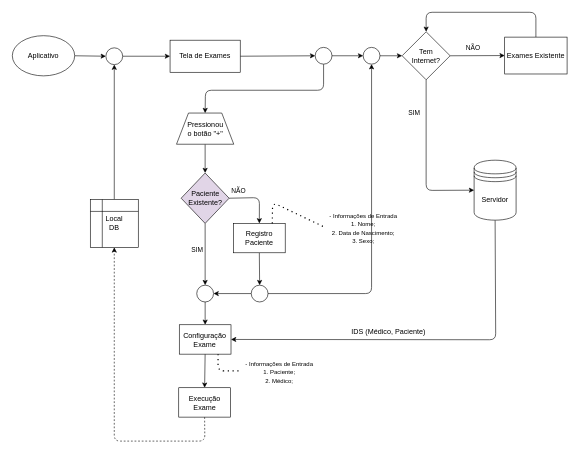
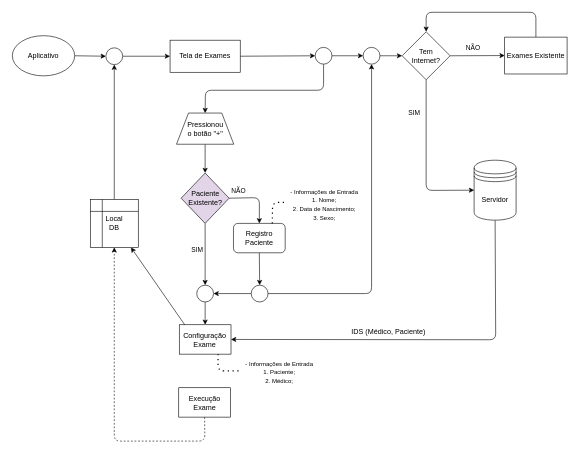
- <mxCell id="34" value="&lt;font style=&quot;font-size: 10px&quot;&gt;- Informações de Entrada&lt;br&gt;1. Nome;&lt;br&gt;2. Data de Nascimento;&lt;br&gt;3. Sexo;&lt;br&gt;&lt;/font&gt;" style="text;html=1;align=center;verticalAlign=middle;resizable=0;points=[];autosize=1;strokeColor=none;fillColor=none;" parent="1" vertex="1"><mxGeometry x="540" y="347" width="130" height="65" as="geometry" /></mxCell>
+ <mxCell id="34" value="&lt;font style=&quot;font-size: 10px&quot;&gt;- Informações de Entrada&lt;br&gt;1. Nome;&lt;br&gt;2. Data de Nascimento;&lt;br&gt;3. Sexo;&lt;br&gt;&lt;/font&gt;" style="text;html=1;align=center;verticalAlign=middle;resizable=0;points=[];autosize=1;strokeColor=none;fillColor=none;" parent="1" vertex="1"><mxGeometry x="475" y="307" width="130" height="65" as="geometry" /></mxCell>
- <mxCell id="5" value="Registro Paciente" style="rounded=0;whiteSpace=wrap;html=1;" parent="1" vertex="1"><mxGeometry x="388.75" y="372" width="86.25" height="49" as="geometry" /></mxCell>
+ <mxCell id="5" value="Registro Paciente" style="whiteSpace=wrap;html=1;rounded=1;" parent="1" vertex="1"><mxGeometry x="388.75" y="372" width="86.25" height="49" as="geometry" /></mxCell>
- <mxCell id="36" style="edgeStyle=none;html=1;exitX=0.5;exitY=1;exitDx=0;exitDy=0;entryX=0.5;entryY=0;entryDx=0;entryDy=0;fontSize=10;" parent="1" source="37" target="39" edge="1"><mxGeometry relative="1" as="geometry" /></mxCell>
+ <mxCell id="36" style="edgeStyle=none;html=1;exitX=0.5;exitY=1;exitDx=0;exitDy=0;fontSize=10;" parent="1" source="37" target="41" edge="1"><mxGeometry relative="1" as="geometry" /></mxCell>
